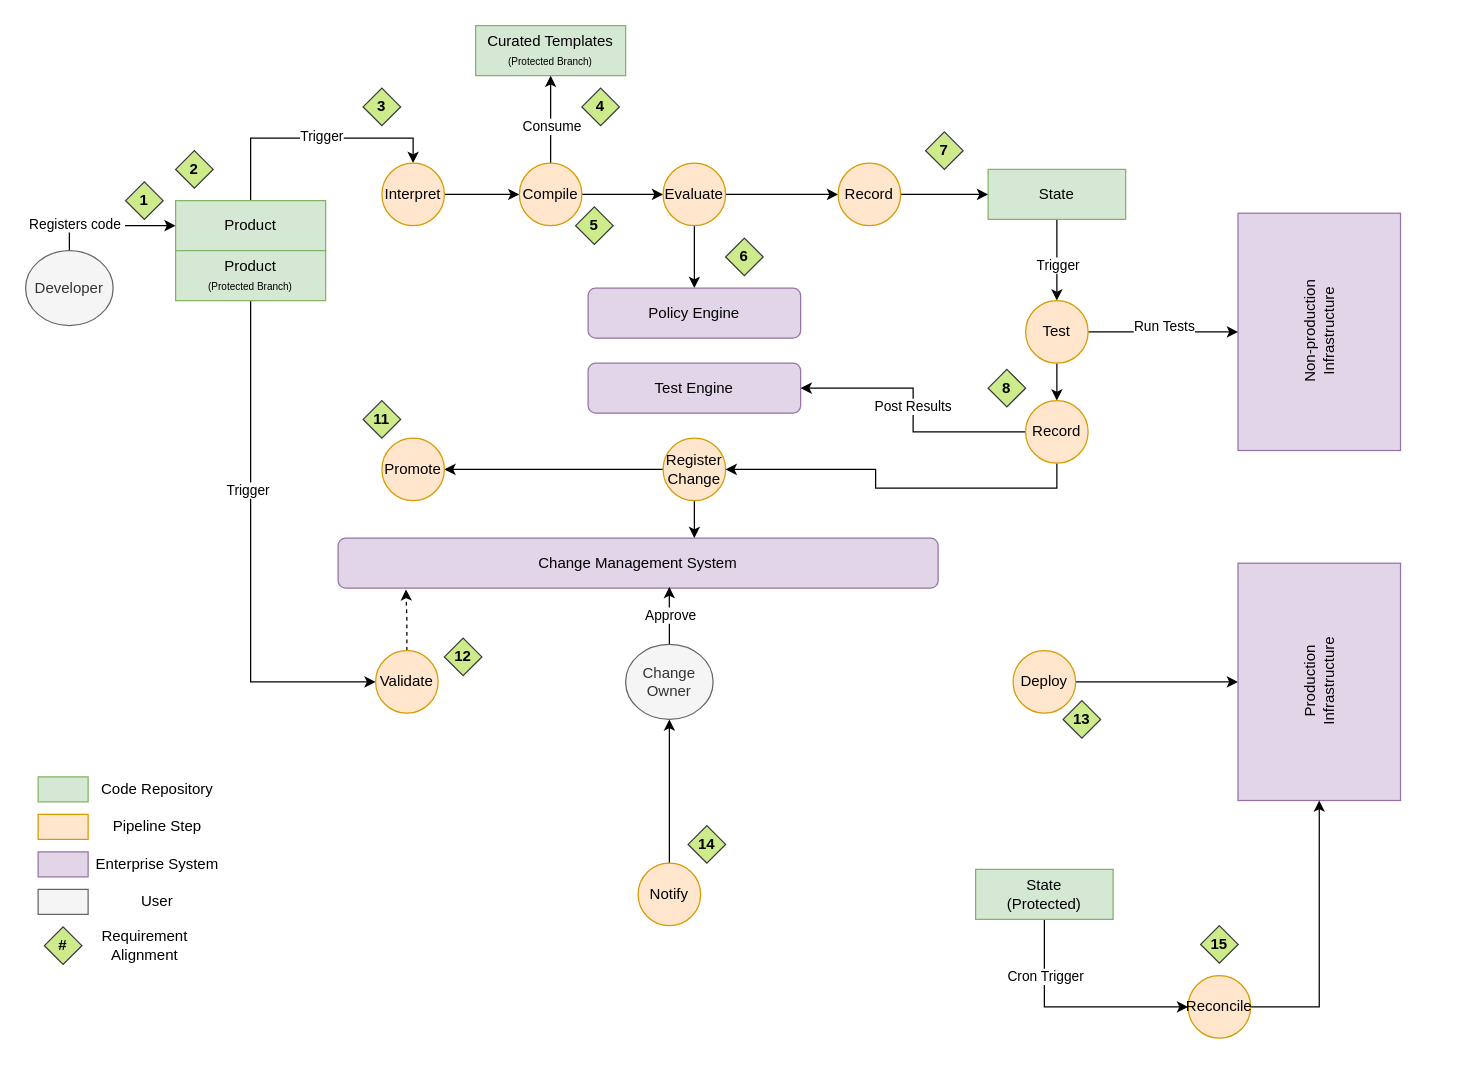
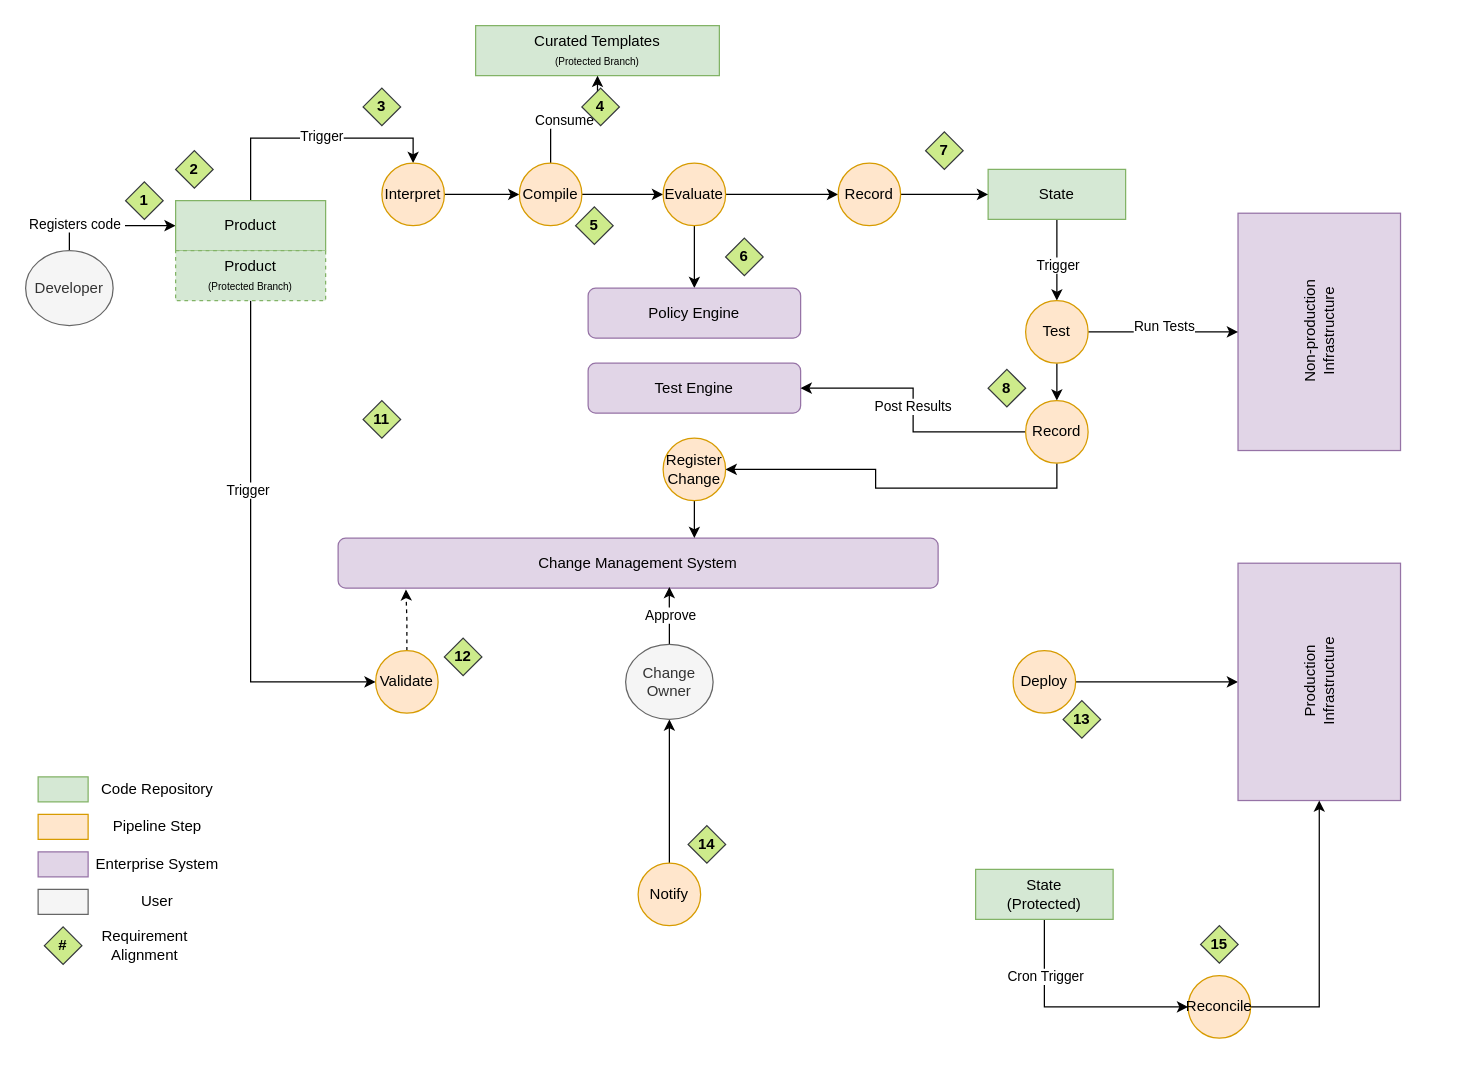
- <mxCell id="10" value="Curated Templates&lt;br&gt;&lt;font style=&quot;font-size: 8px;&quot;&gt;(Protected Branch)&lt;/font&gt;" style="rounded=0;whiteSpace=wrap;html=1;fillColor=#d5e8d4;strokeColor=#82b366;" vertex="1" parent="1"><mxGeometry x="380" y="20" width="120" height="40" as="geometry" /></mxCell>
+ <mxCell id="10" value="Curated Templates&lt;br&gt;&lt;font style=&quot;font-size: 8px;&quot;&gt;(Protected Branch)&lt;/font&gt;" style="rounded=0;whiteSpace=wrap;html=1;fillColor=#d5e8d4;strokeColor=#82b366;" vertex="1" parent="1"><mxGeometry x="380" y="20" width="195" height="40" as="geometry" /></mxCell>
- <mxCell id="45" value="Product&lt;br&gt;&lt;font style=&quot;font-size: 8px;&quot;&gt;(Protected Branch)&lt;/font&gt;" style="rounded=0;whiteSpace=wrap;html=1;fillColor=#d5e8d4;strokeColor=#82b366;" vertex="1" parent="1"><mxGeometry x="140" y="200" width="120" height="40" as="geometry" /></mxCell>
+ <mxCell id="45" value="Product&lt;br&gt;&lt;font style=&quot;font-size: 8px;&quot;&gt;(Protected Branch)&lt;/font&gt;" style="rounded=0;whiteSpace=wrap;html=1;fillColor=#d5e8d4;strokeColor=#82b366;dashed=1;" vertex="1" parent="1"><mxGeometry x="140" y="200" width="120" height="40" as="geometry" /></mxCell>
- <mxCell id="34" value="Promote" style="ellipse;whiteSpace=wrap;html=1;aspect=fixed;fillColor=#ffe6cc;strokeColor=#d79b00;" vertex="1" parent="1"><mxGeometry x="305" y="350" width="50" height="50" as="geometry" /></mxCell>
- <mxCell id="32" style="edgeStyle=orthogonalEdgeStyle;rounded=0;orthogonalLoop=1;jettySize=auto;html=1;exitX=0;exitY=0.5;exitDx=0;exitDy=0;entryX=1;entryY=0.5;entryDx=0;entryDy=0;" edge="1" parent="1" source="33" target="34"><mxGeometry relative="1" as="geometry" /></mxCell>
